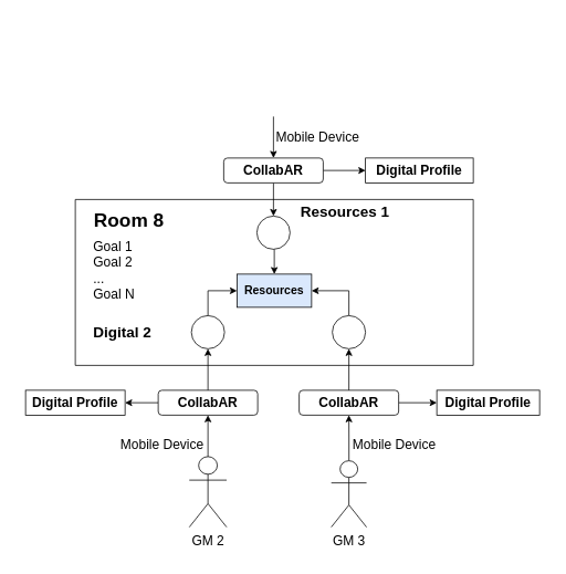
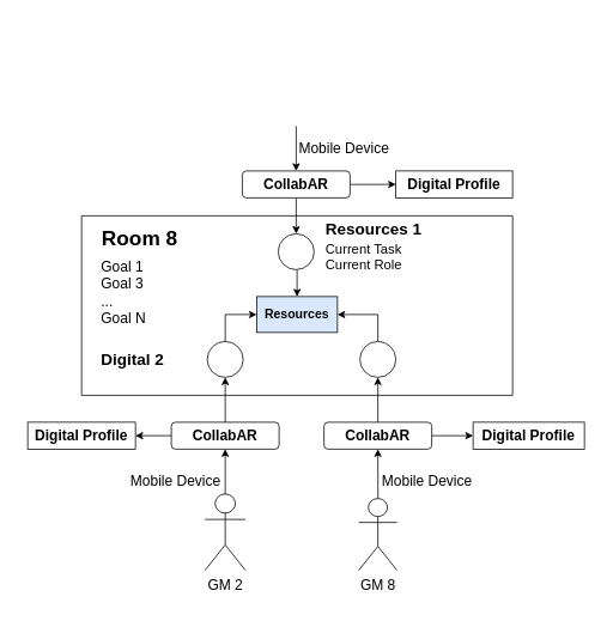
+ <mxCell id="14" value="Current Task&lt;div&gt;Current Role&lt;/div&gt;" style="text;html=1;align=left;verticalAlign=middle;whiteSpace=wrap;rounded=0;fontSize=15;" parent="8" vertex="1"><mxGeometry x="270" y="30" width="120" height="30" as="geometry" /></mxCell>
- <mxCell id="10" value="Goal 1&lt;div&gt;Goal 2&lt;/div&gt;&lt;div&gt;...&lt;/div&gt;&lt;div&gt;Goal N&lt;/div&gt;" style="text;html=1;align=left;verticalAlign=middle;whiteSpace=wrap;rounded=0;fontSize=16;" parent="8" vertex="1"><mxGeometry x="20" y="70" width="60" height="30" as="geometry" /></mxCell>
+ <mxCell id="10" value="Goal 1&lt;div&gt;Goal 3&lt;/div&gt;&lt;div&gt;...&lt;/div&gt;&lt;div&gt;Goal N&lt;/div&gt;" style="text;html=1;align=left;verticalAlign=middle;whiteSpace=wrap;rounded=0;fontSize=16;" parent="8" vertex="1"><mxGeometry x="20" y="70" width="60" height="30" as="geometry" /></mxCell>
- <mxCell id="30" value="GM 3" style="shape=umlActor;verticalLabelPosition=bottom;verticalAlign=top;html=1;outlineConnect=0;fontSize=16;" parent="1" vertex="1"><mxGeometry x="398.75" y="555" width="42.5" height="80" as="geometry" /></mxCell>
+ <mxCell id="30" value="GM 8" style="shape=umlActor;verticalLabelPosition=bottom;verticalAlign=top;html=1;outlineConnect=0;fontSize=16;" parent="1" vertex="1"><mxGeometry x="398.75" y="555" width="42.5" height="80" as="geometry" /></mxCell>
